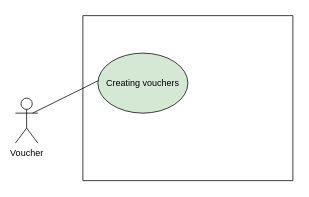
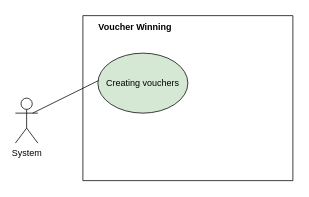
+ <mxCell id="5" value="&lt;b&gt;Voucher Winning&lt;/b&gt;" style="text;html=1;align=center;verticalAlign=middle;whiteSpace=wrap;rounded=0;" parent="4" vertex="1"><mxGeometry width="140" height="30" as="geometry" /></mxCell>
- <mxCell id="2" value="Voucher" style="shape=umlActor;verticalLabelPosition=bottom;verticalAlign=top;html=1;outlineConnect=0;" parent="1" vertex="1"><mxGeometry x="20" y="130" width="30" height="60" as="geometry" /></mxCell>
+ <mxCell id="2" value="System" style="shape=umlActor;verticalLabelPosition=bottom;verticalAlign=top;html=1;outlineConnect=0;" parent="1" vertex="1"><mxGeometry x="20" y="130" width="30" height="60" as="geometry" /></mxCell>
